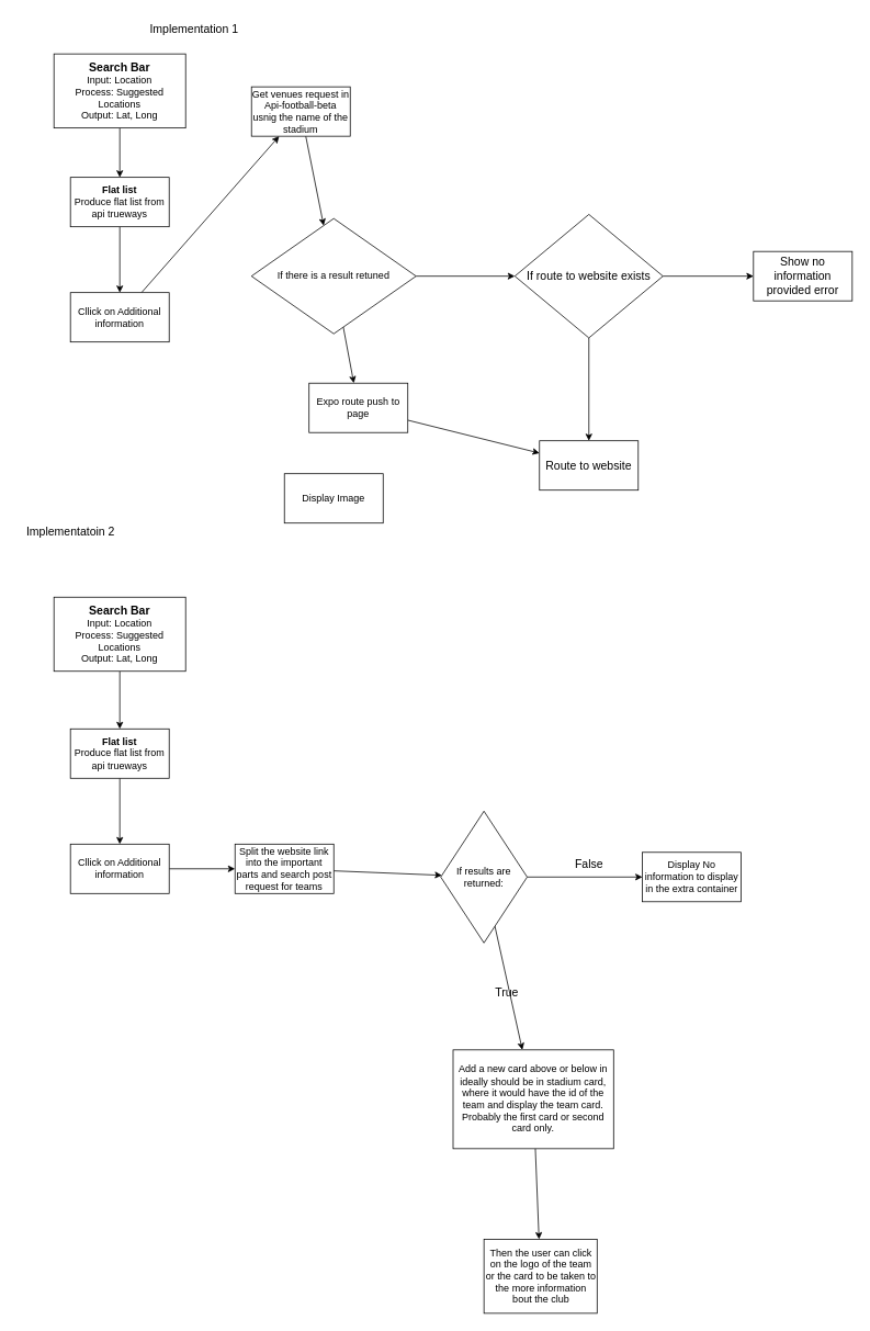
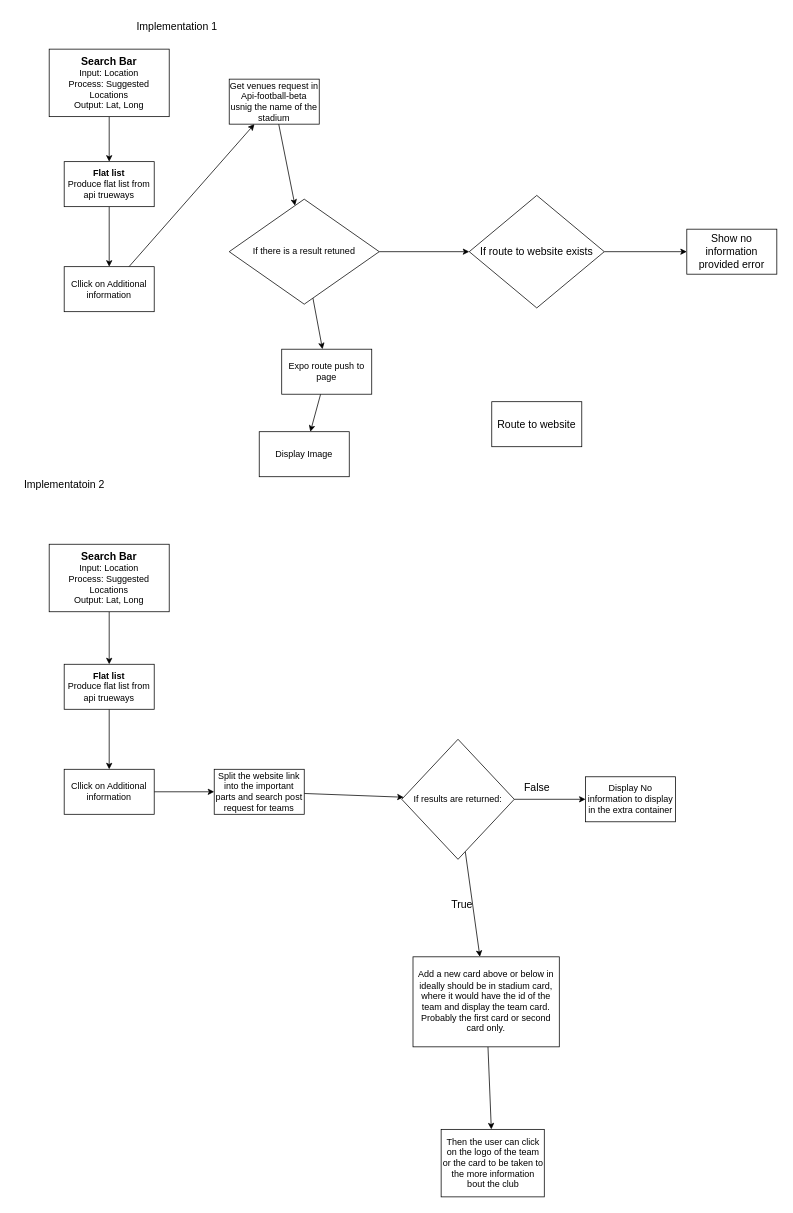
- <mxCell id="16" value="" style="edgeStyle=none;html=1;fontSize=14;" edge="1" parent="1" source="18" target="19"><mxGeometry relative="1" as="geometry" /></mxCell>
- <mxCell id="8" value="" style="edgeStyle=none;html=1;fontSize=14;" edge="1" parent="1" source="9" target="19"><mxGeometry relative="1" as="geometry" /></mxCell>
+ <mxCell id="8" value="" style="edgeStyle=none;html=1;fontSize=14;" edge="1" parent="1" source="9" target="10"><mxGeometry relative="1" as="geometry" /></mxCell>
- <mxCell id="33" value="If results are returned:" style="rhombus;whiteSpace=wrap;html=1;rounded=0;" vertex="1" parent="1"><mxGeometry x="535" y="985" width="105" height="160" as="geometry" /></mxCell>
+ <mxCell id="33" value="If results are returned:" style="rhombus;whiteSpace=wrap;html=1;rounded=0;" vertex="1" parent="1"><mxGeometry x="535" y="985" width="150" height="160" as="geometry" /></mxCell>
